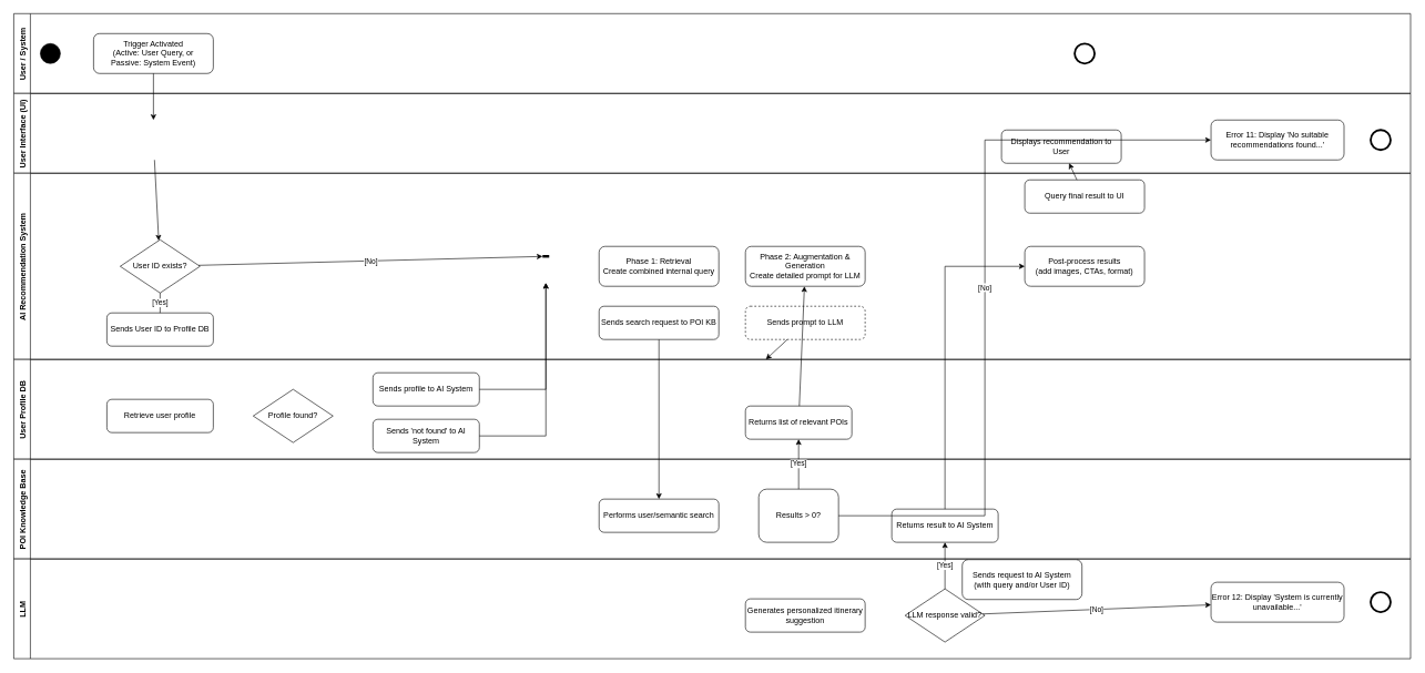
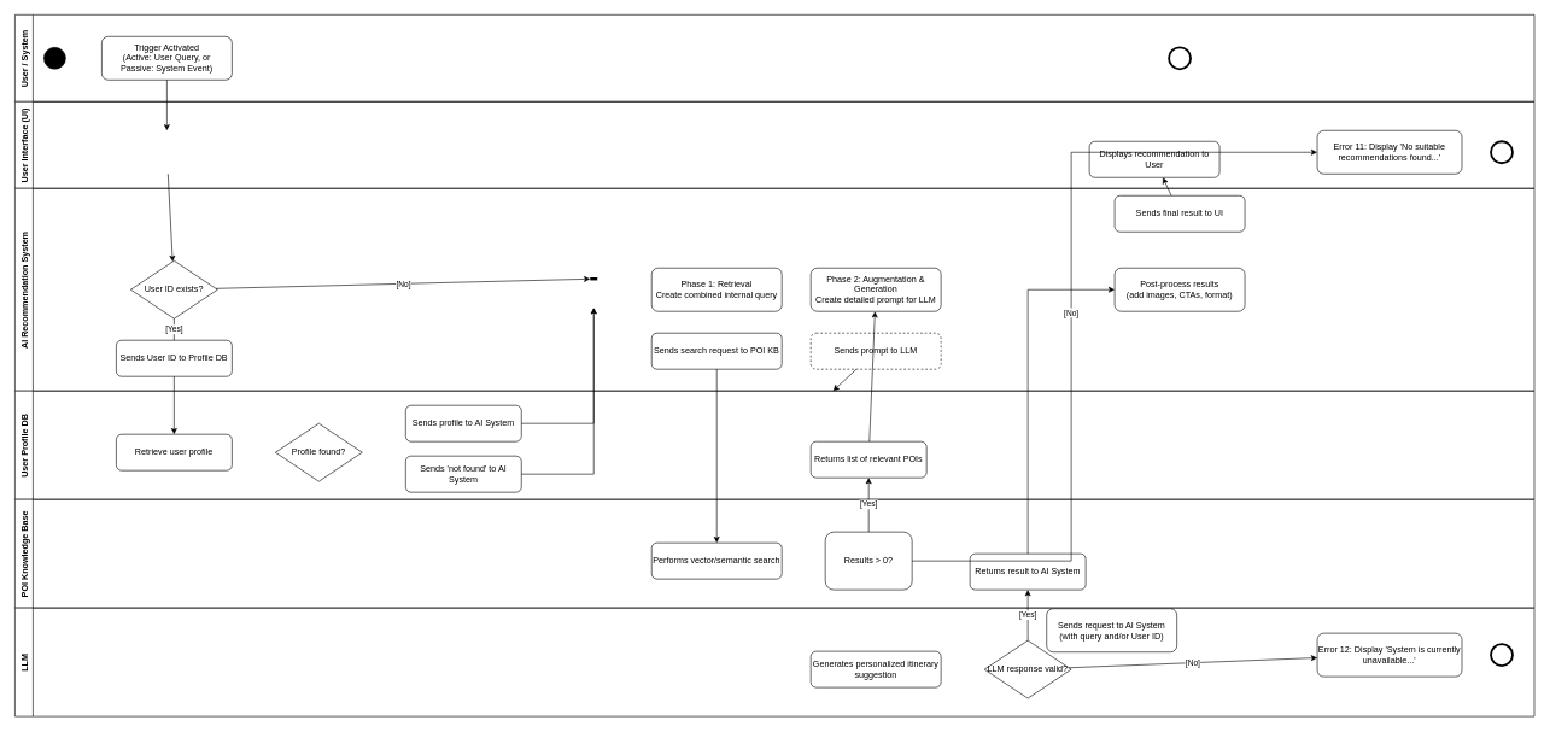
- <mxCell id="29" value="Query final result to UI" style="rounded=1;whiteSpace=wrap;html=1;" vertex="1" parent="1"><mxGeometry x="1540" y="270" width="180" height="50" as="geometry" /></mxCell>
+ <mxCell id="29" value="Sends final result to UI" style="rounded=1;whiteSpace=wrap;html=1;" vertex="1" parent="1"><mxGeometry x="1540" y="270" width="180" height="50" as="geometry" /></mxCell>
+ <mxCell id="39" value="" style="endArrow=classic;html=1;rounded=0;" edge="1" parent="1" source="12" target="13"><mxGeometry relative="1" as="geometry"><mxPoint x="240" y="520" as="sourcePoint" /><mxPoint x="240" y="600" as="targetPoint" /></mxGeometry></mxCell>
- <mxCell id="20" value="Performs user/semantic search" style="rounded=1;whiteSpace=wrap;html=1;" vertex="1" parent="1"><mxGeometry x="900" y="750" width="180" height="50" as="geometry" /></mxCell>
+ <mxCell id="20" value="Performs vector/semantic search" style="rounded=1;whiteSpace=wrap;html=1;" vertex="1" parent="1"><mxGeometry x="900" y="750" width="180" height="50" as="geometry" /></mxCell>
